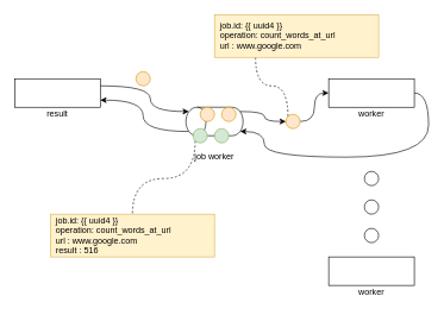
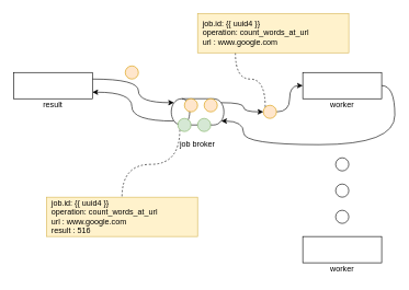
- <mxCell id="13" value="job worker" style="text;html=1;strokeColor=none;fillColor=none;align=center;verticalAlign=middle;whiteSpace=wrap;rounded=0;" vertex="1" parent="1"><mxGeometry x="260" y="210" width="80" height="20" as="geometry" /></mxCell>
+ <mxCell id="13" value="job broker" style="text;html=1;strokeColor=none;fillColor=none;align=center;verticalAlign=middle;whiteSpace=wrap;rounded=0;" vertex="1" parent="1"><mxGeometry x="260" y="210" width="80" height="20" as="geometry" /></mxCell>
